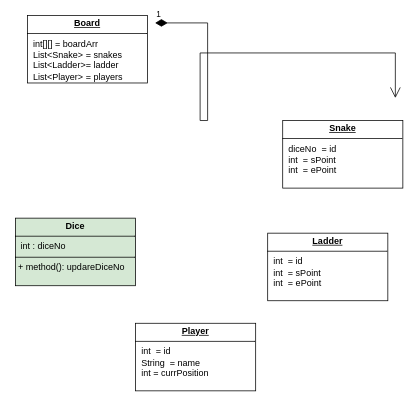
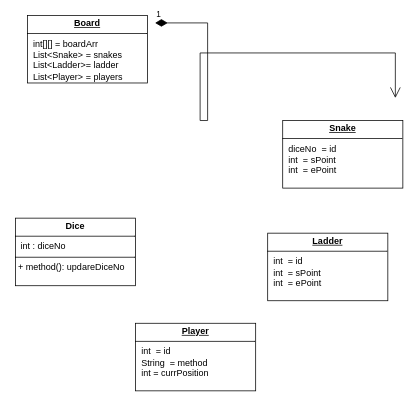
- <mxCell id="5" value="&lt;p style=&quot;margin:0px;margin-top:4px;text-align:center;&quot;&gt;&lt;b&gt;Dice&lt;/b&gt;&lt;/p&gt;&lt;hr size=&quot;1&quot; style=&quot;border-style:solid;&quot;&gt;&lt;p style=&quot;margin:0px;margin-left:4px;&quot;&gt;&amp;nbsp;int : diceNo&lt;/p&gt;&lt;hr size=&quot;1&quot; style=&quot;border-style:solid;&quot;&gt;&lt;p style=&quot;margin:0px;margin-left:4px;&quot;&gt;+ method(): updareDiceNo&lt;/p&gt;" style="verticalAlign=top;align=left;overflow=fill;html=1;whiteSpace=wrap;fillColor=#d5e8d4;" vertex="1" parent="1"><mxGeometry x="20" y="290" width="160" height="90" as="geometry" /></mxCell>
+ <mxCell id="5" value="&lt;p style=&quot;margin:0px;margin-top:4px;text-align:center;&quot;&gt;&lt;b&gt;Dice&lt;/b&gt;&lt;/p&gt;&lt;hr size=&quot;1&quot; style=&quot;border-style:solid;&quot;&gt;&lt;p style=&quot;margin:0px;margin-left:4px;&quot;&gt;&amp;nbsp;int : diceNo&lt;/p&gt;&lt;hr size=&quot;1&quot; style=&quot;border-style:solid;&quot;&gt;&lt;p style=&quot;margin:0px;margin-left:4px;&quot;&gt;+ method(): updareDiceNo&lt;/p&gt;" style="verticalAlign=top;align=left;overflow=fill;html=1;whiteSpace=wrap;" vertex="1" parent="1"><mxGeometry x="20" y="290" width="160" height="90" as="geometry" /></mxCell>
- <mxCell id="6" value="&lt;p style=&quot;margin:0px;margin-top:4px;text-align:center;text-decoration:underline;&quot;&gt;&lt;b&gt;Player&lt;/b&gt;&lt;/p&gt;&lt;hr size=&quot;1&quot; style=&quot;border-style:solid;&quot;&gt;&lt;p style=&quot;margin:0px;margin-left:8px;&quot;&gt;int&amp;nbsp; = id&lt;/p&gt;&lt;p style=&quot;margin:0px;margin-left:8px;&quot;&gt;String&amp;nbsp; = name&lt;br&gt;int = currPosition&lt;br&gt;&lt;br&gt;&lt;/p&gt;&lt;p style=&quot;margin:0px;margin-left:8px;&quot;&gt;&lt;br&gt;&lt;/p&gt;" style="verticalAlign=top;align=left;overflow=fill;html=1;whiteSpace=wrap;" vertex="1" parent="1"><mxGeometry x="180" y="430" width="160" height="90" as="geometry" /></mxCell>
+ <mxCell id="6" value="&lt;p style=&quot;margin:0px;margin-top:4px;text-align:center;text-decoration:underline;&quot;&gt;&lt;b&gt;Player&lt;/b&gt;&lt;/p&gt;&lt;hr size=&quot;1&quot; style=&quot;border-style:solid;&quot;&gt;&lt;p style=&quot;margin:0px;margin-left:8px;&quot;&gt;int&amp;nbsp; = id&lt;/p&gt;&lt;p style=&quot;margin:0px;margin-left:8px;&quot;&gt;String&amp;nbsp; = method&lt;br&gt;int = currPosition&lt;br&gt;&lt;br&gt;&lt;/p&gt;&lt;p style=&quot;margin:0px;margin-left:8px;&quot;&gt;&lt;br&gt;&lt;/p&gt;" style="verticalAlign=top;align=left;overflow=fill;html=1;whiteSpace=wrap;" vertex="1" parent="1"><mxGeometry x="180" y="430" width="160" height="90" as="geometry" /></mxCell>
